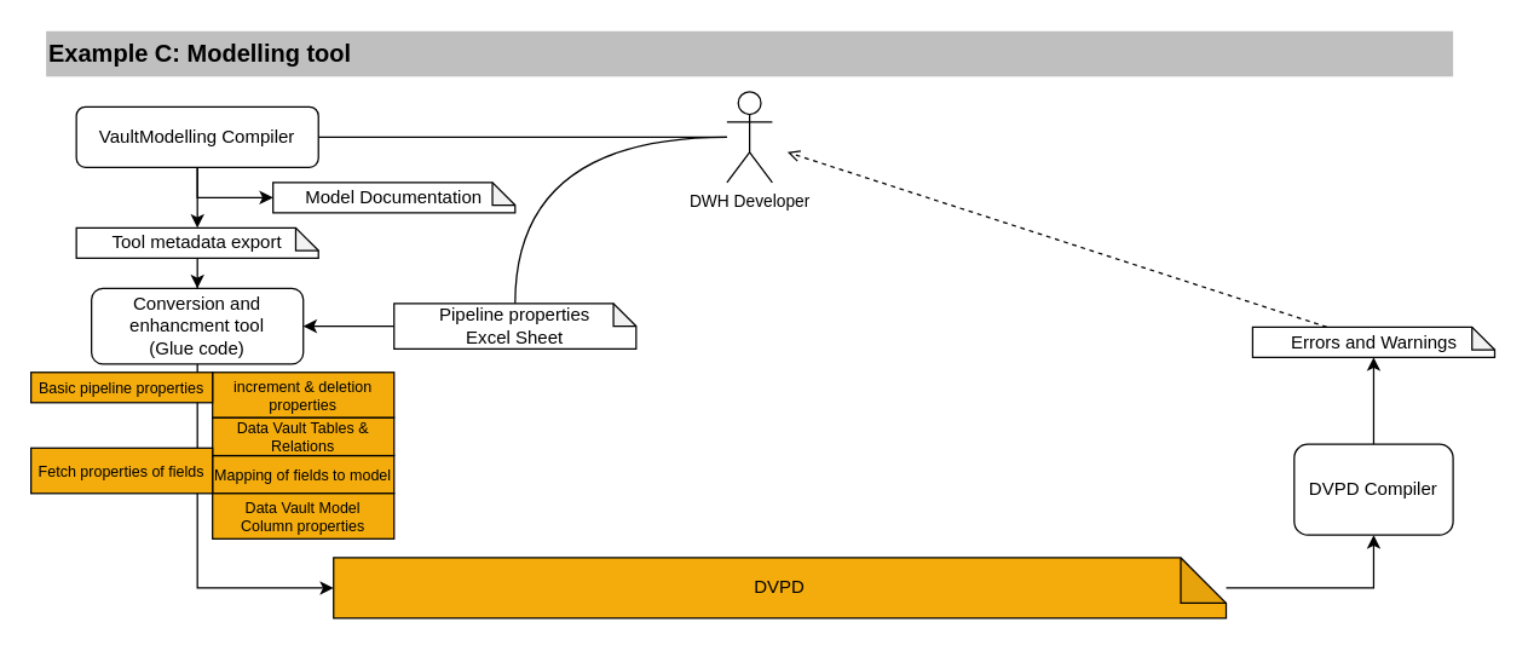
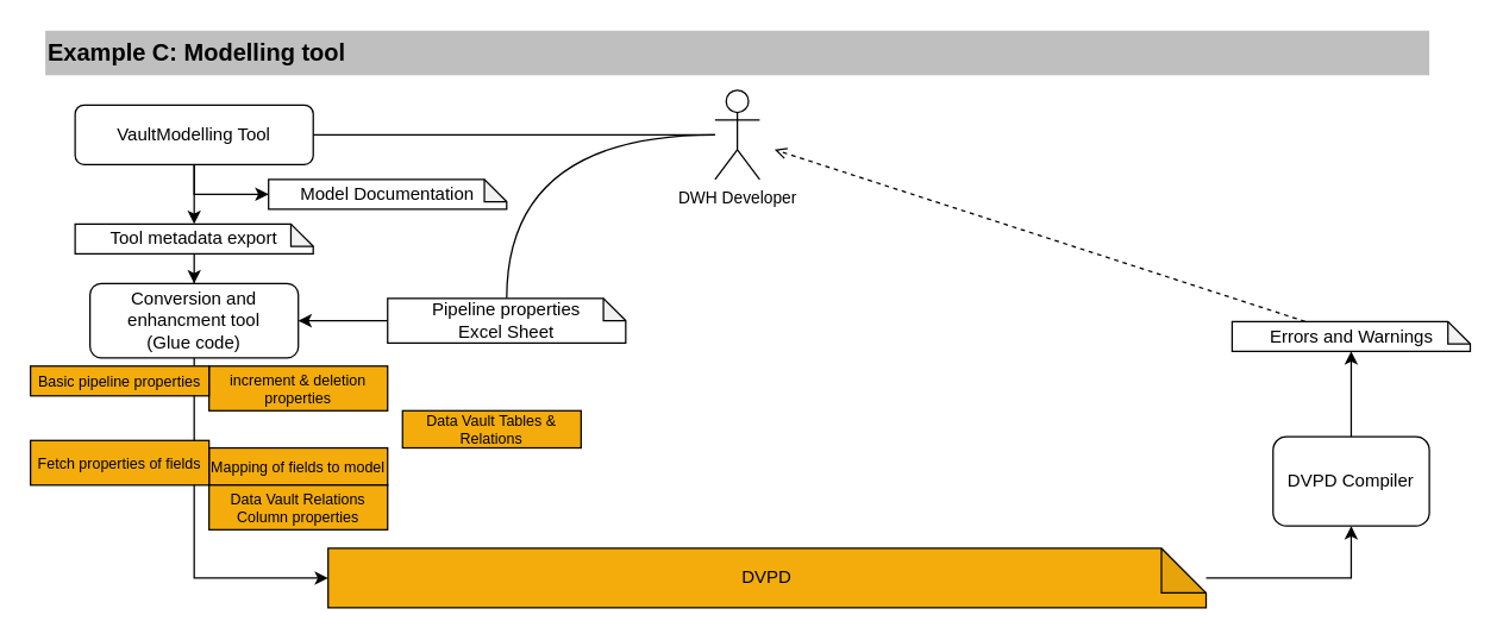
- <mxCell id="5" value="VaultModelling Compiler" style="rounded=1;whiteSpace=wrap;html=1;" parent="1" vertex="1"><mxGeometry x="50" y="70" width="160" height="40" as="geometry" /></mxCell>
+ <mxCell id="5" value="VaultModelling Tool" style="rounded=1;whiteSpace=wrap;html=1;" parent="1" vertex="1"><mxGeometry x="50" y="70" width="160" height="40" as="geometry" /></mxCell>
- <mxCell id="14" value="Data Vault&amp;nbsp;Tables &amp;amp; Relations" style="rounded=0;whiteSpace=wrap;html=1;fillColor=#F3AC0C;gradientColor=none;fontSize=10;" parent="1" vertex="1"><mxGeometry x="140" y="275.5" width="120" height="25" as="geometry" /></mxCell>
+ <mxCell id="14" value="Data Vault&amp;nbsp;Tables &amp;amp; Relations" style="rounded=0;whiteSpace=wrap;html=1;fillColor=#F3AC0C;gradientColor=none;fontSize=10;" parent="1" vertex="1"><mxGeometry x="270" y="275.5" width="120" height="25" as="geometry" /></mxCell>
- <mxCell id="27" value="Data Vault Model&lt;br style=&quot;font-size: 10px;&quot;&gt;Column properties" style="rounded=0;whiteSpace=wrap;html=1;fillColor=#F3AC0C;gradientColor=none;fontSize=10;" parent="1" vertex="1"><mxGeometry x="140" y="325.5" width="120" height="30" as="geometry" /></mxCell>
+ <mxCell id="27" value="Data Vault Relations&lt;br style=&quot;font-size: 10px;&quot;&gt;Column properties" style="rounded=0;whiteSpace=wrap;html=1;fillColor=#F3AC0C;gradientColor=none;fontSize=10;" parent="1" vertex="1"><mxGeometry x="140" y="325.5" width="120" height="30" as="geometry" /></mxCell>
